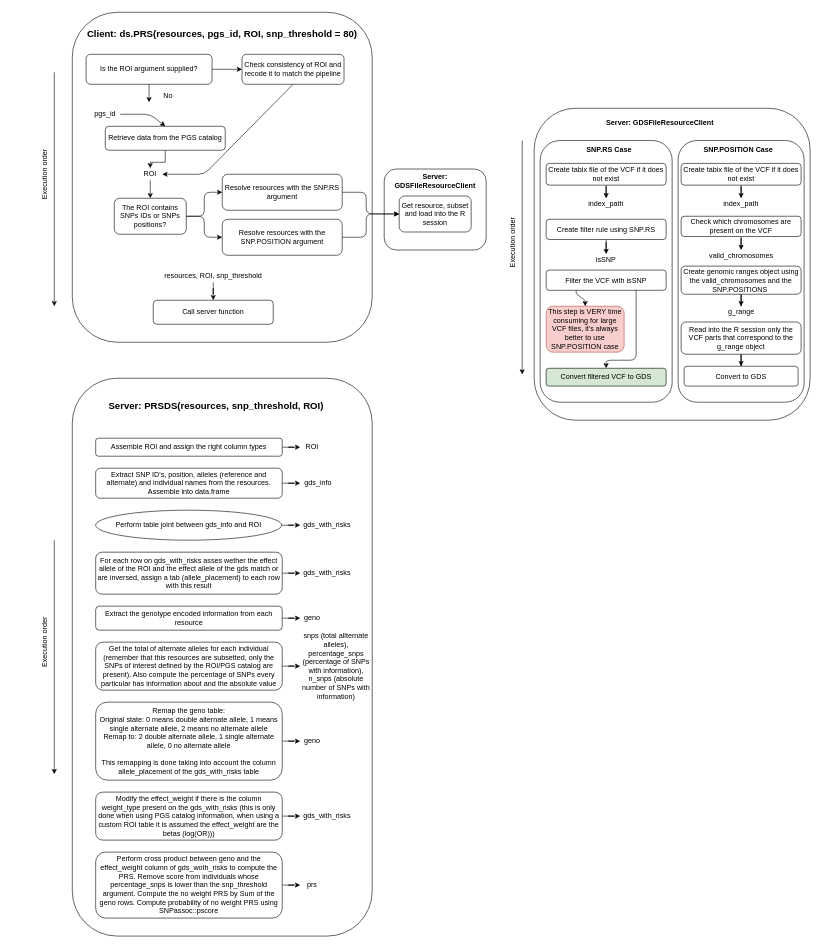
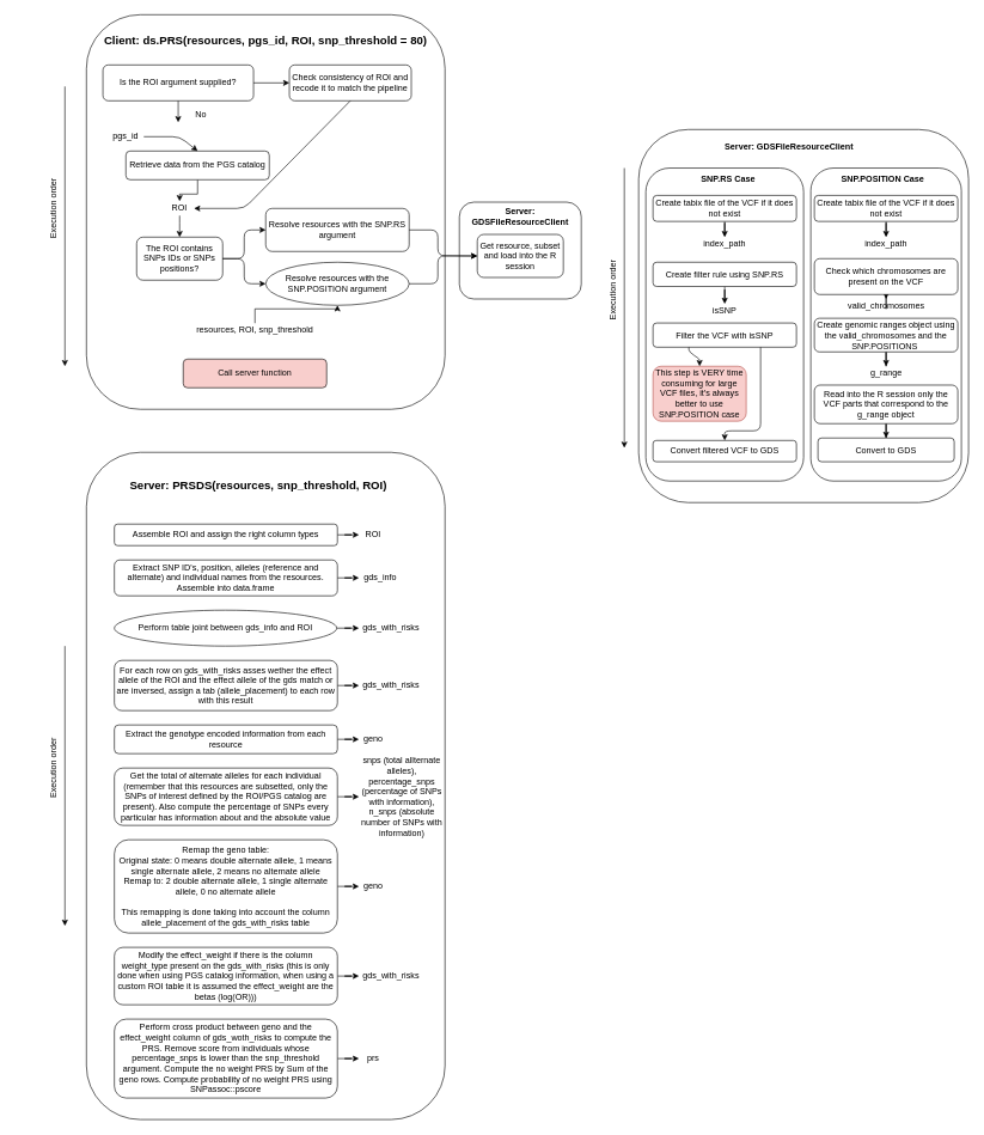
- <mxCell id="69" value="Check which chromosomes are present on the VCF" style="rounded=1;whiteSpace=wrap;html=1;" parent="1" vertex="1"><mxGeometry x="1135" y="360" width="200" height="33.75" as="geometry" /></mxCell>
+ <mxCell id="69" value="Check which chromosomes are present on the VCF" style="rounded=1;whiteSpace=wrap;html=1;" parent="1" vertex="1"><mxGeometry x="1135" y="360" width="200" height="50" as="geometry" /></mxCell>
- <mxCell id="12" value="Resolve resources with the SNP.POSITION argument" style="rounded=1;whiteSpace=wrap;html=1;" parent="1" vertex="1"><mxGeometry x="370" y="365" width="200" height="60" as="geometry" /></mxCell>
+ <mxCell id="12" value="Resolve resources with the SNP.POSITION argument" style="ellipse;whiteSpace=wrap;html=1;" parent="1" vertex="1"><mxGeometry x="370" y="365" width="200" height="60" as="geometry" /></mxCell>
- <mxCell id="23" value="" style="edgeStyle=orthogonalEdgeStyle;rounded=0;orthogonalLoop=1;jettySize=auto;html=1;" parent="1" source="24" target="22" edge="1"><mxGeometry relative="1" as="geometry" /></mxCell>
+ <mxCell id="23" value="" style="edgeStyle=orthogonalEdgeStyle;rounded=0;orthogonalLoop=1;jettySize=auto;html=1;" parent="1" source="24" target="12" edge="1"><mxGeometry relative="1" as="geometry" /></mxCell>
- <mxCell id="22" value="&lt;font style=&quot;font-size: 12px&quot;&gt;Call server function&lt;/font&gt;" style="rounded=1;whiteSpace=wrap;html=1;align=center;" parent="1" vertex="1"><mxGeometry x="255" y="500" width="200" height="40" as="geometry" /></mxCell>
+ <mxCell id="22" value="&lt;font style=&quot;font-size: 12px&quot;&gt;Call server function&lt;/font&gt;" style="rounded=1;whiteSpace=wrap;html=1;align=center;fillColor=#f8cecc;" parent="1" vertex="1"><mxGeometry x="255" y="500" width="200" height="40" as="geometry" /></mxCell>
- <mxCell id="85" value="Convert filtered VCF to GDS" style="whiteSpace=wrap;html=1;rounded=1;fillColor=#d5e8d4;" parent="1" vertex="1"><mxGeometry x="910" y="613.44" width="200" height="29.68" as="geometry" /></mxCell>
+ <mxCell id="85" value="Convert filtered VCF to GDS" style="whiteSpace=wrap;html=1;rounded=1;" parent="1" vertex="1"><mxGeometry x="910" y="613.44" width="200" height="29.68" as="geometry" /></mxCell>
